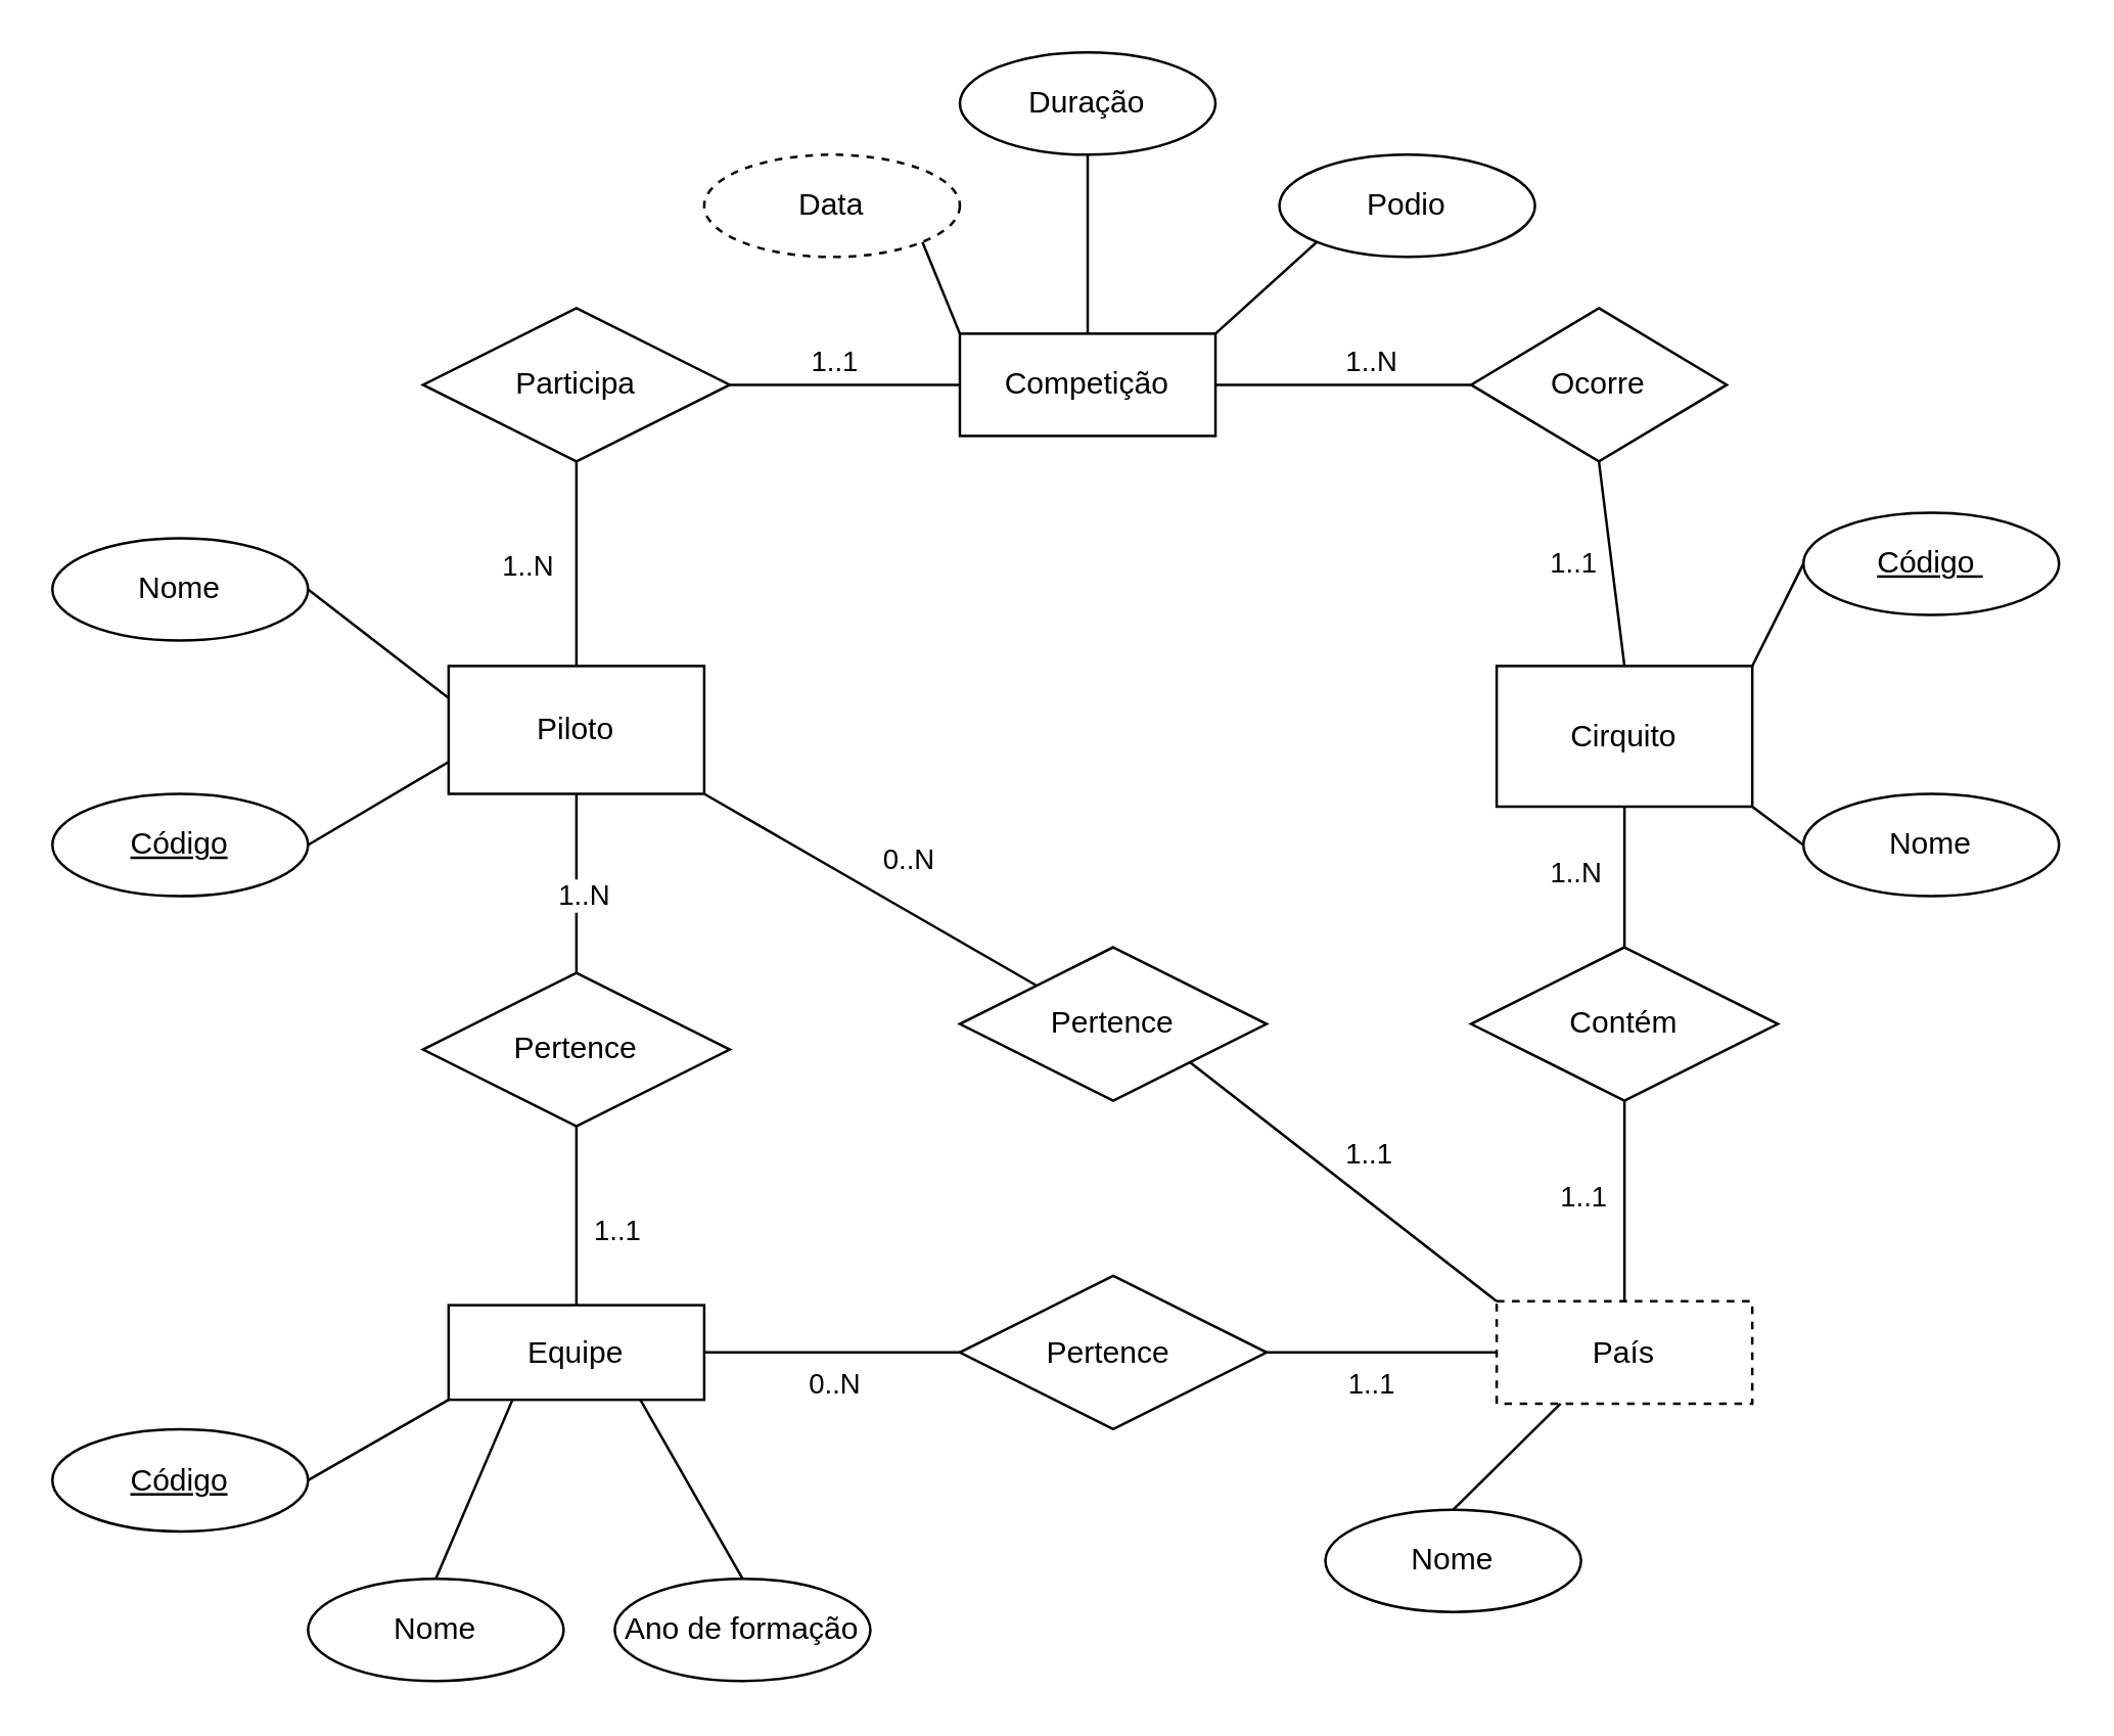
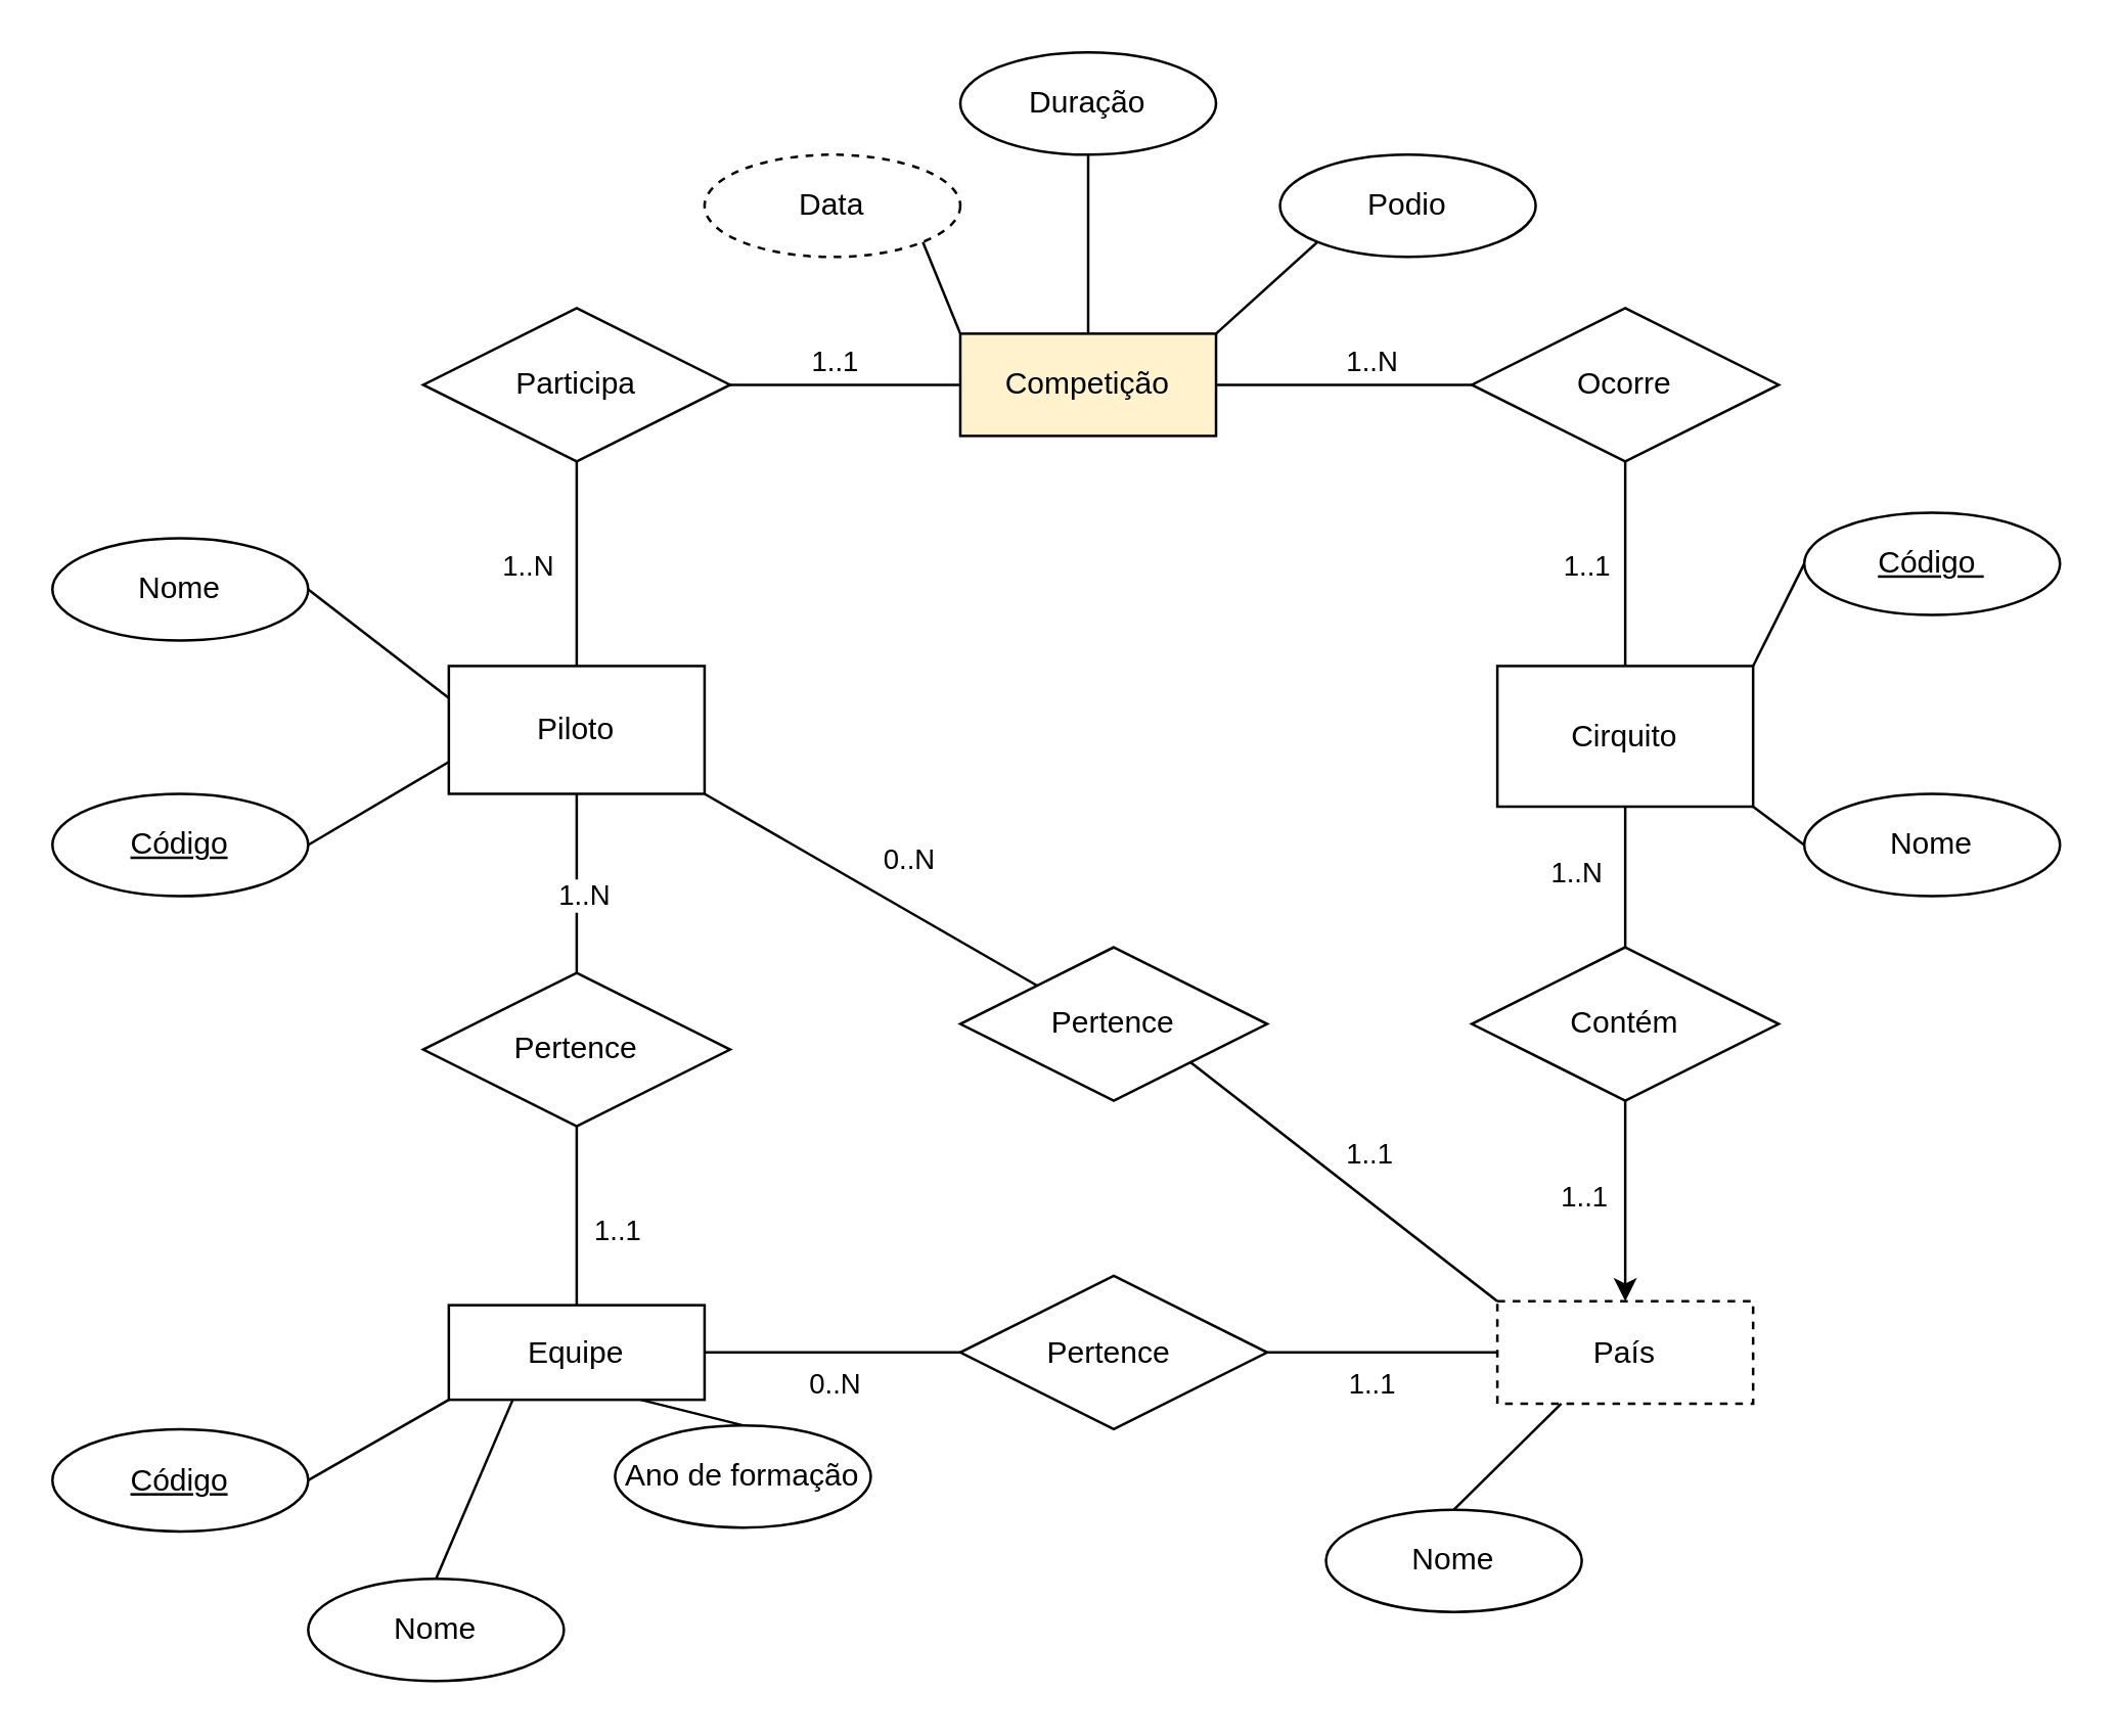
- <mxCell id="59" value="Competição" style="whiteSpace=wrap;html=1;align=center;" vertex="1" parent="1"><mxGeometry x="375" y="130" width="100" height="40" as="geometry" /></mxCell>
+ <mxCell id="59" value="Competição" style="whiteSpace=wrap;html=1;align=center;fillColor=#fff2cc;" vertex="1" parent="1"><mxGeometry x="375" y="130" width="100" height="40" as="geometry" /></mxCell>
- <mxCell id="48" value="Ocorre" style="shape=rhombus;perimeter=rhombusPerimeter;whiteSpace=wrap;html=1;align=center;" parent="1" vertex="1"><mxGeometry x="575" y="120" width="100" height="60" as="geometry" /></mxCell>
+ <mxCell id="48" value="Ocorre" style="shape=rhombus;perimeter=rhombusPerimeter;whiteSpace=wrap;html=1;align=center;" parent="1" vertex="1"><mxGeometry x="575" y="120" width="120" height="60" as="geometry" /></mxCell>
- <mxCell id="41" value="" style="endArrow=none;html=1;rounded=0;exitX=0.5;exitY=1;exitDx=0;exitDy=0;entryX=0.5;entryY=0;entryDx=0;entryDy=0;" parent="1" source="40" target="25" edge="1"><mxGeometry relative="1" as="geometry"><mxPoint x="705" y="500" as="sourcePoint" /><mxPoint x="865" y="500" as="targetPoint" /></mxGeometry></mxCell>
+ <mxCell id="41" value="" style="endArrow=classic;html=1;rounded=0;exitX=0.5;exitY=1;exitDx=0;exitDy=0;entryX=0.5;entryY=0;entryDx=0;entryDy=0;" parent="1" source="40" target="25" edge="1"><mxGeometry relative="1" as="geometry"><mxPoint x="705" y="500" as="sourcePoint" /><mxPoint x="865" y="500" as="targetPoint" /></mxGeometry></mxCell>
- <mxCell id="5" value="Ano de formação" style="ellipse;whiteSpace=wrap;html=1;align=center;" parent="1" vertex="1"><mxGeometry x="240" y="617" width="100" height="40" as="geometry" /></mxCell>
+ <mxCell id="5" value="Ano de formação" style="ellipse;whiteSpace=wrap;html=1;align=center;" parent="1" vertex="1"><mxGeometry x="240" y="557" width="100" height="40" as="geometry" /></mxCell>
